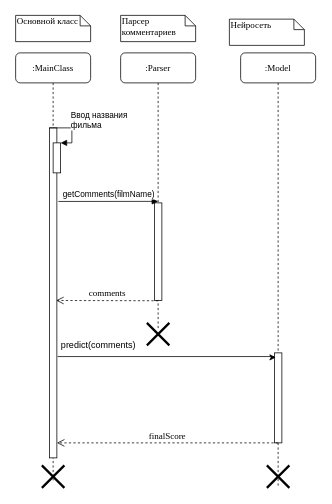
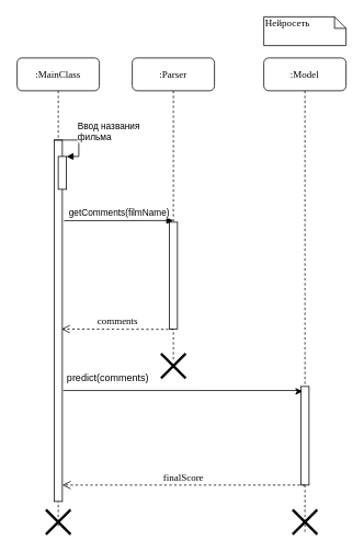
- <mxCell id="13" value="Основной класс" style="shape=note;whiteSpace=wrap;html=1;size=14;verticalAlign=top;align=left;spacingTop=-6;rounded=0;shadow=0;comic=0;labelBackgroundColor=none;strokeWidth=1;fontFamily=Verdana;fontSize=12" parent="1" vertex="1"><mxGeometry x="20" y="20" width="100" height="35" as="geometry" /></mxCell>
- <mxCell id="14" value="Парсер комментариев" style="shape=note;whiteSpace=wrap;html=1;size=14;verticalAlign=top;align=left;spacingTop=-6;rounded=0;shadow=0;comic=0;labelBackgroundColor=none;strokeWidth=1;fontFamily=Verdana;fontSize=12" parent="1" vertex="1"><mxGeometry x="160" y="20" width="100" height="35" as="geometry" /></mxCell>
- <mxCell id="15" value="Нейросеть" style="shape=note;whiteSpace=wrap;html=1;size=14;verticalAlign=top;align=left;spacingTop=-6;rounded=0;shadow=0;comic=0;labelBackgroundColor=none;strokeWidth=1;fontFamily=Verdana;fontSize=12" parent="1" vertex="1"><mxGeometry x="305" y="25" width="100" height="35" as="geometry" /></mxCell>
+ <mxCell id="15" value="Нейросеть" style="shape=note;whiteSpace=wrap;html=1;size=14;verticalAlign=top;align=left;spacingTop=-6;rounded=0;shadow=0;comic=0;labelBackgroundColor=none;strokeWidth=1;fontFamily=Verdana;fontSize=12" parent="1" vertex="1"><mxGeometry x="320" y="20" width="100" height="35" as="geometry" /></mxCell>
